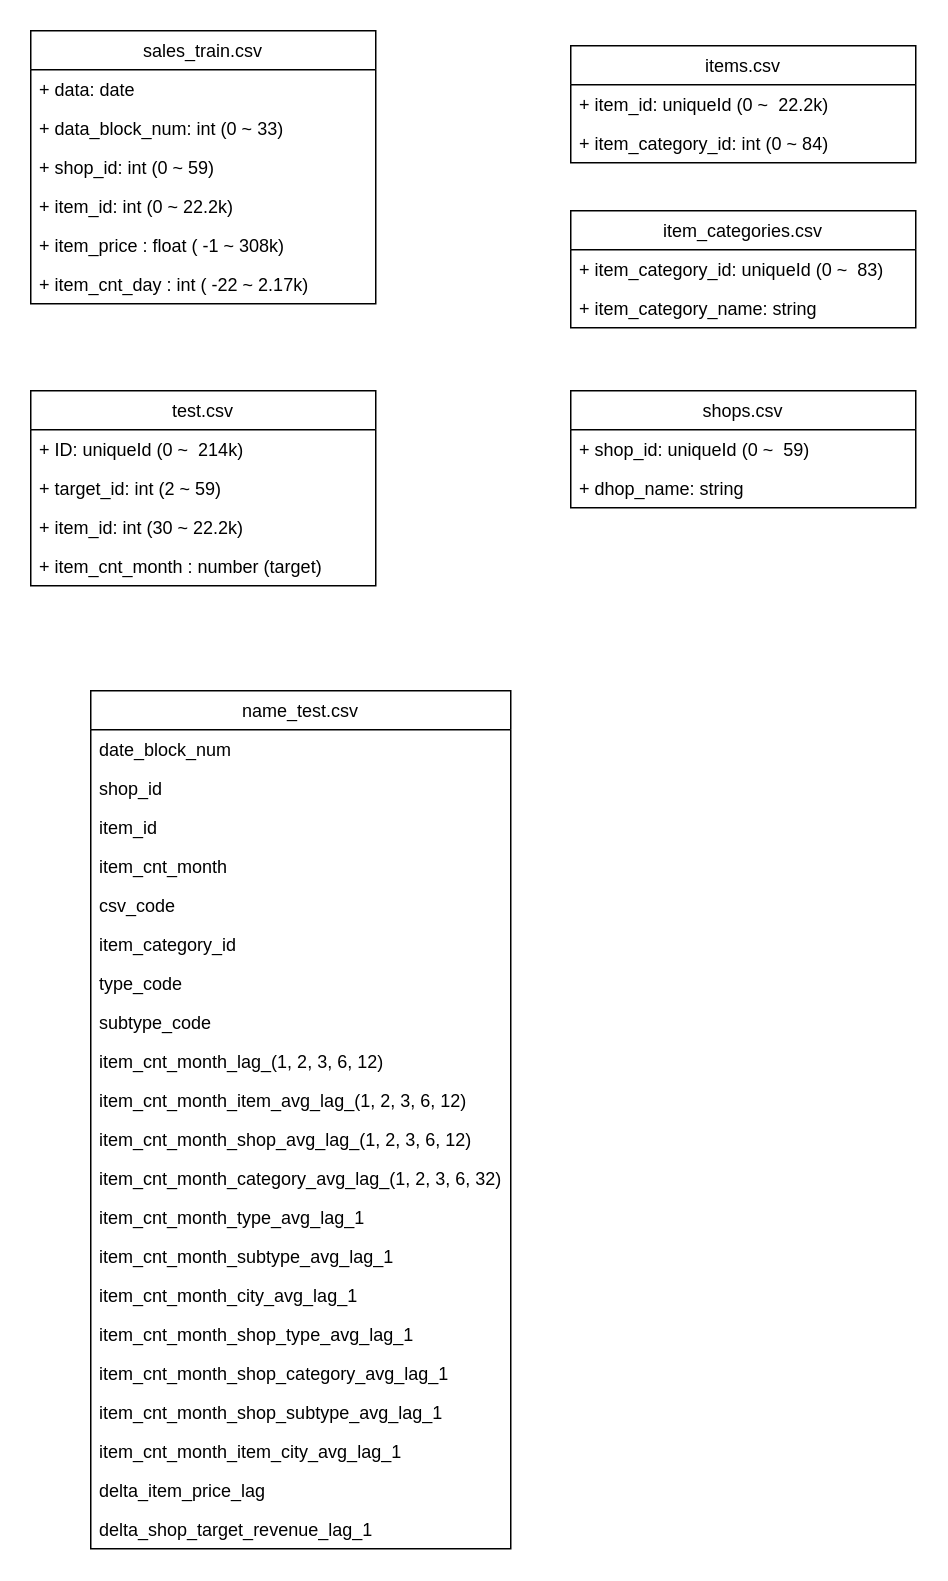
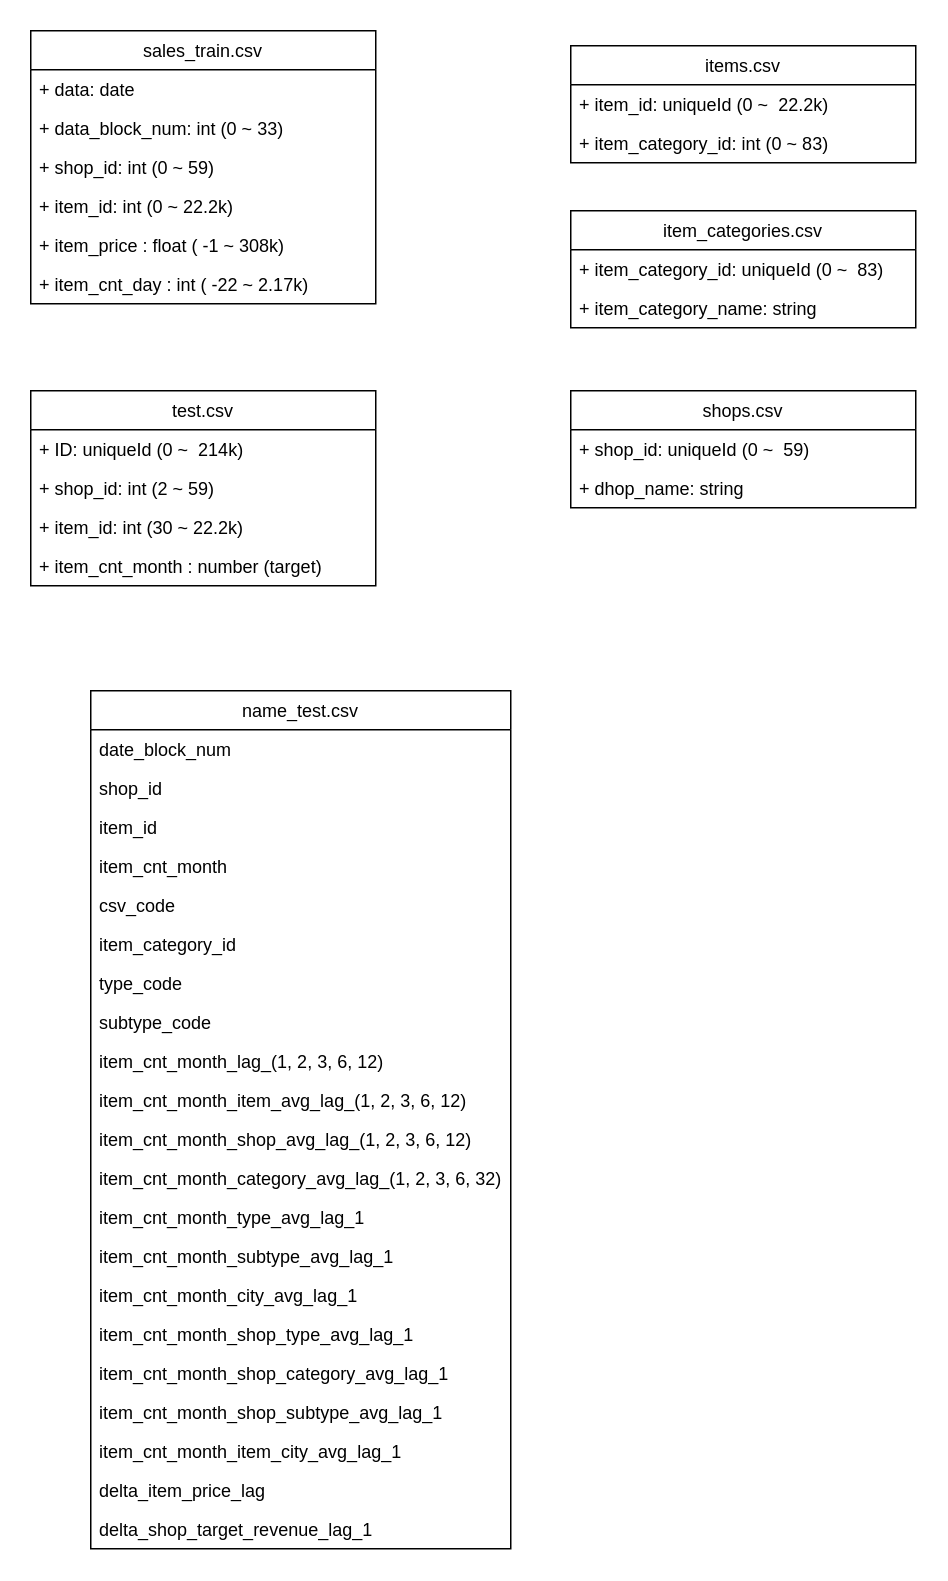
- <mxCell id="16" value="+ item_category_id: int (0 ~ 84)" style="text;strokeColor=none;fillColor=none;align=left;verticalAlign=top;spacingLeft=4;spacingRight=4;overflow=hidden;rotatable=0;points=[[0,0.5],[1,0.5]];portConstraint=eastwest;" parent="14" vertex="1"><mxGeometry y="52" width="230" height="26" as="geometry" /></mxCell>
+ <mxCell id="16" value="+ item_category_id: int (0 ~ 83)" style="text;strokeColor=none;fillColor=none;align=left;verticalAlign=top;spacingLeft=4;spacingRight=4;overflow=hidden;rotatable=0;points=[[0,0.5],[1,0.5]];portConstraint=eastwest;" parent="14" vertex="1"><mxGeometry y="52" width="230" height="26" as="geometry" /></mxCell>
- <mxCell id="11" value="+ target_id: int (2 ~ 59)" style="text;strokeColor=none;fillColor=none;align=left;verticalAlign=top;spacingLeft=4;spacingRight=4;overflow=hidden;rotatable=0;points=[[0,0.5],[1,0.5]];portConstraint=eastwest;" parent="9" vertex="1"><mxGeometry y="52" width="230" height="26" as="geometry" /></mxCell>
+ <mxCell id="11" value="+ shop_id: int (2 ~ 59)" style="text;strokeColor=none;fillColor=none;align=left;verticalAlign=top;spacingLeft=4;spacingRight=4;overflow=hidden;rotatable=0;points=[[0,0.5],[1,0.5]];portConstraint=eastwest;" parent="9" vertex="1"><mxGeometry y="52" width="230" height="26" as="geometry" /></mxCell>
